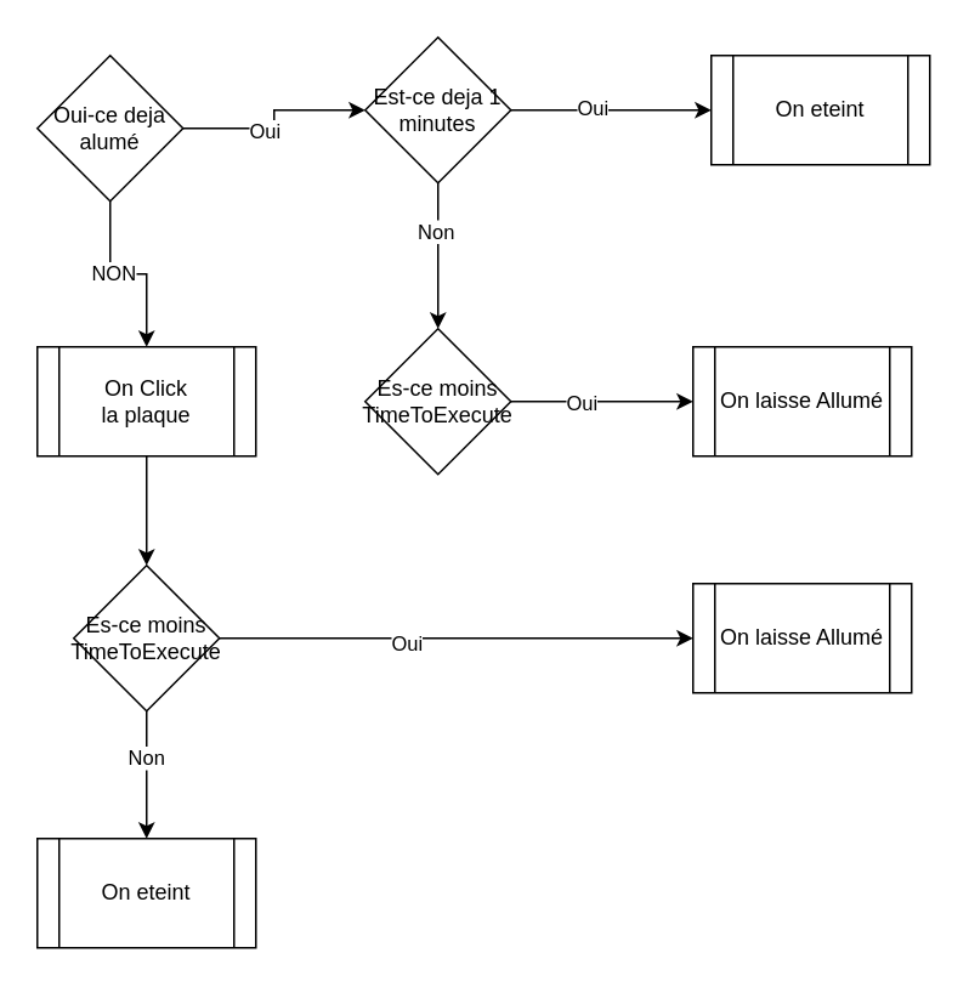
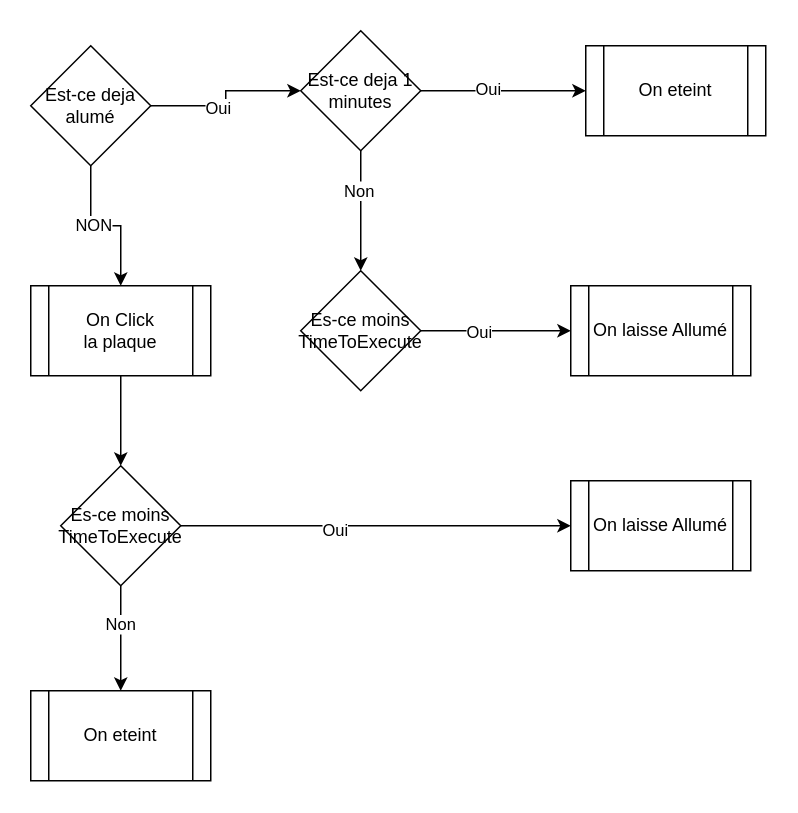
- <mxCell id="6" value="Oui-ce deja alumé" style="rhombus;whiteSpace=wrap;html=1;" vertex="1" parent="1"><mxGeometry x="20" y="30" width="80" height="80" as="geometry" /></mxCell>
+ <mxCell id="6" value="Est-ce deja alumé" style="rhombus;whiteSpace=wrap;html=1;" vertex="1" parent="1"><mxGeometry x="20" y="30" width="80" height="80" as="geometry" /></mxCell>
